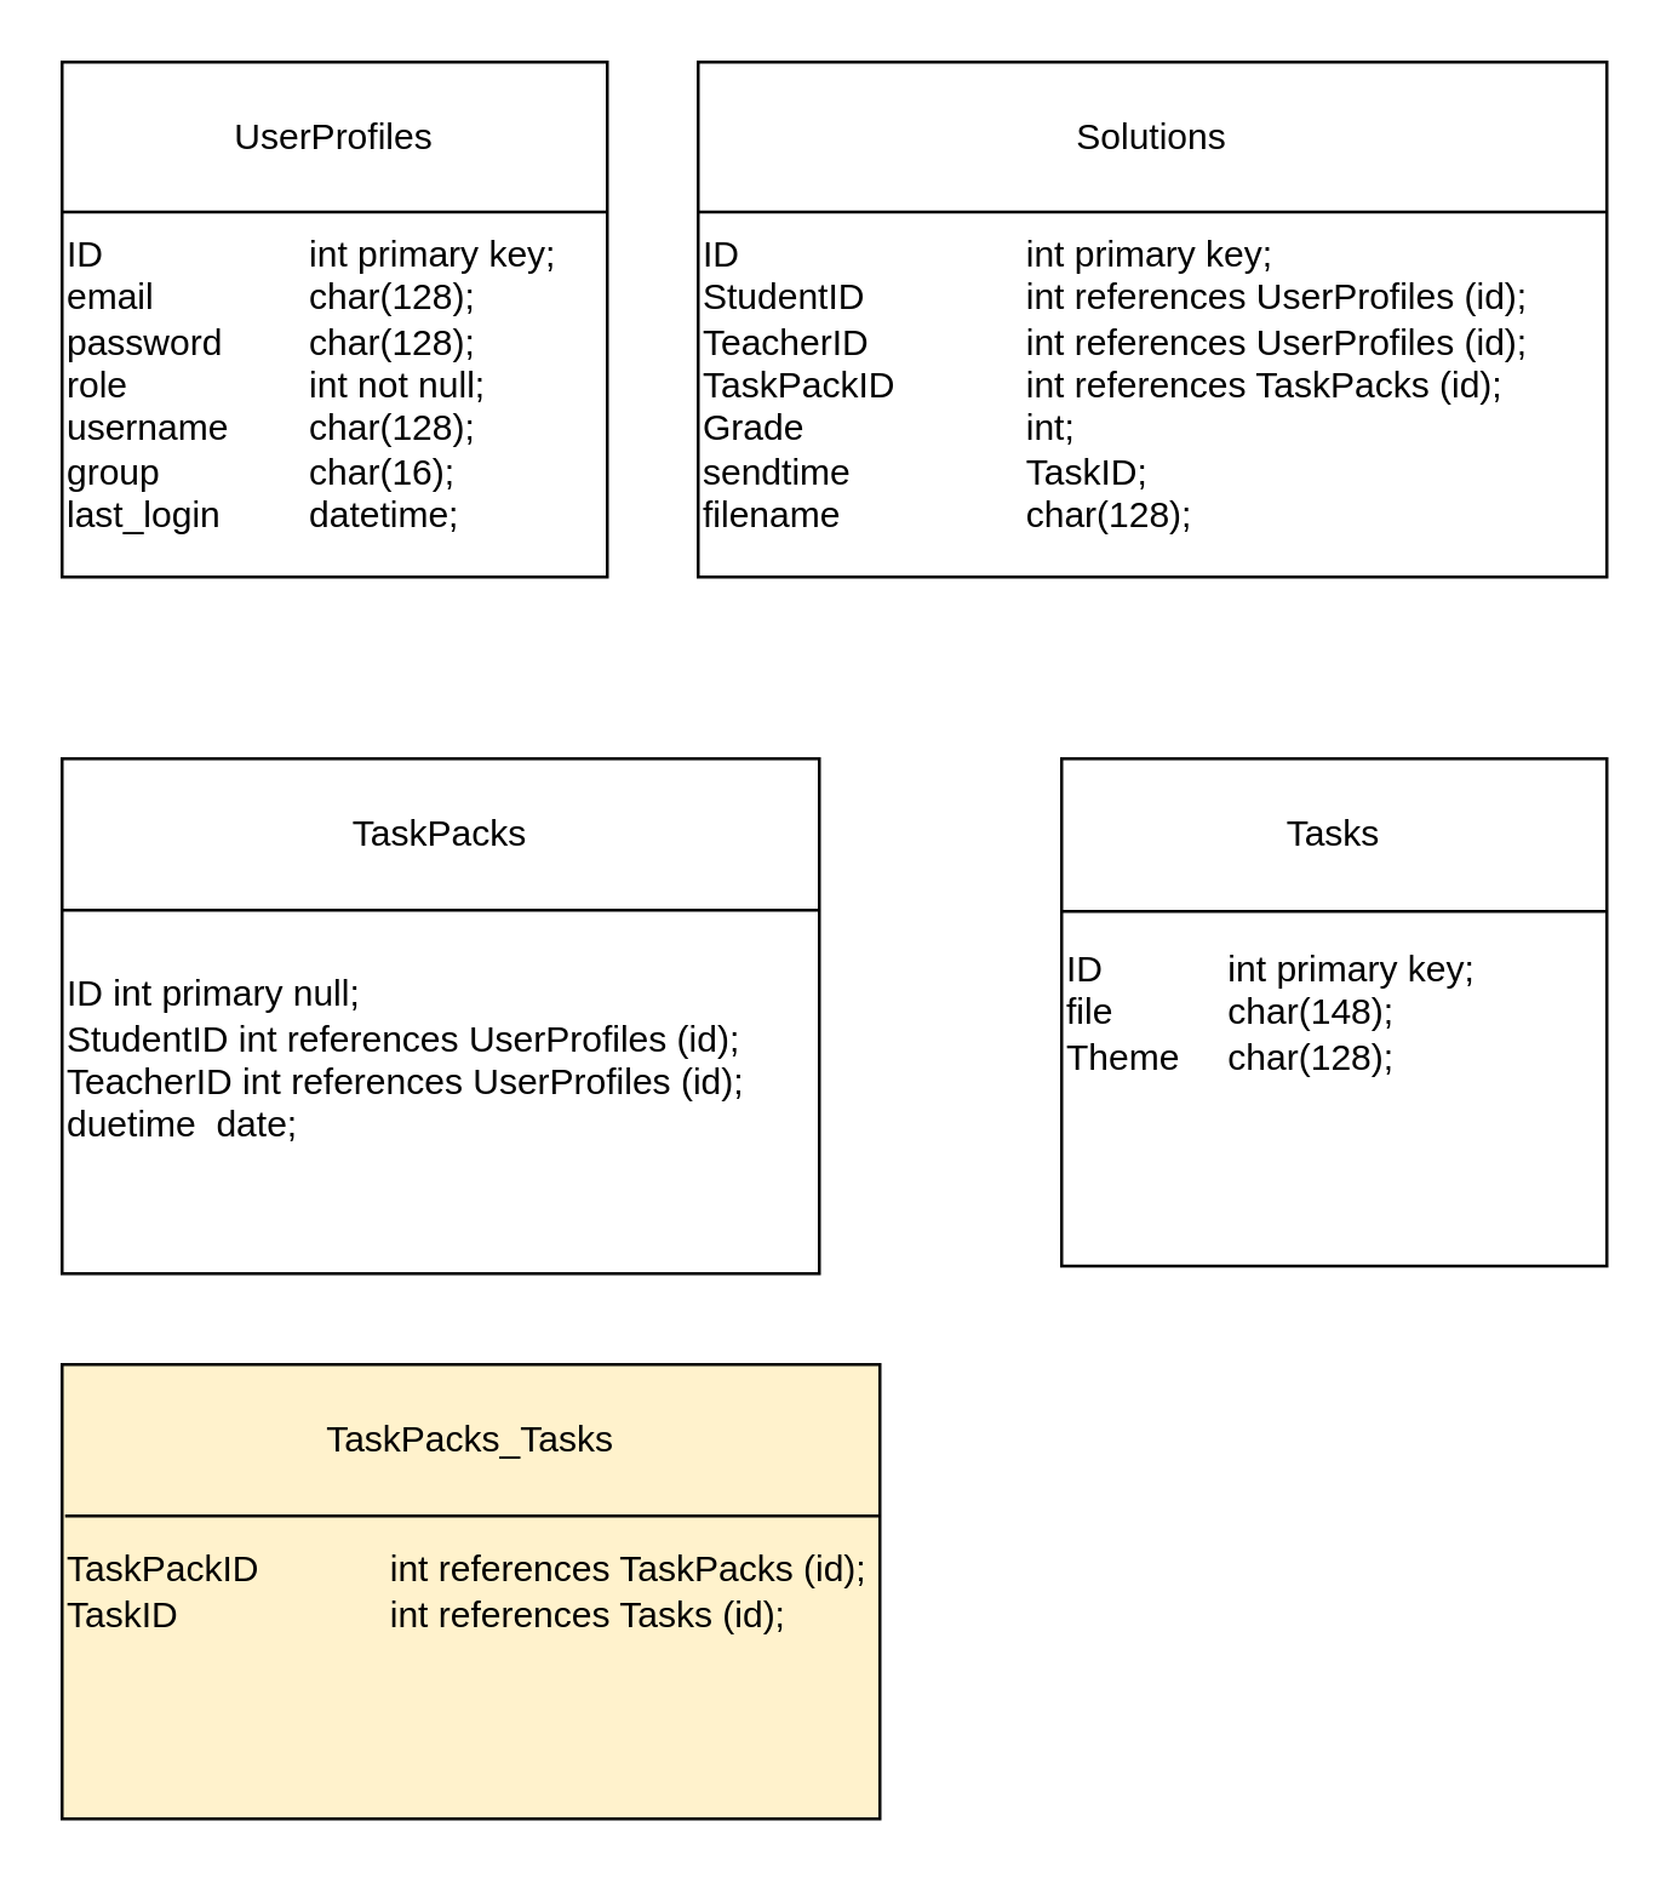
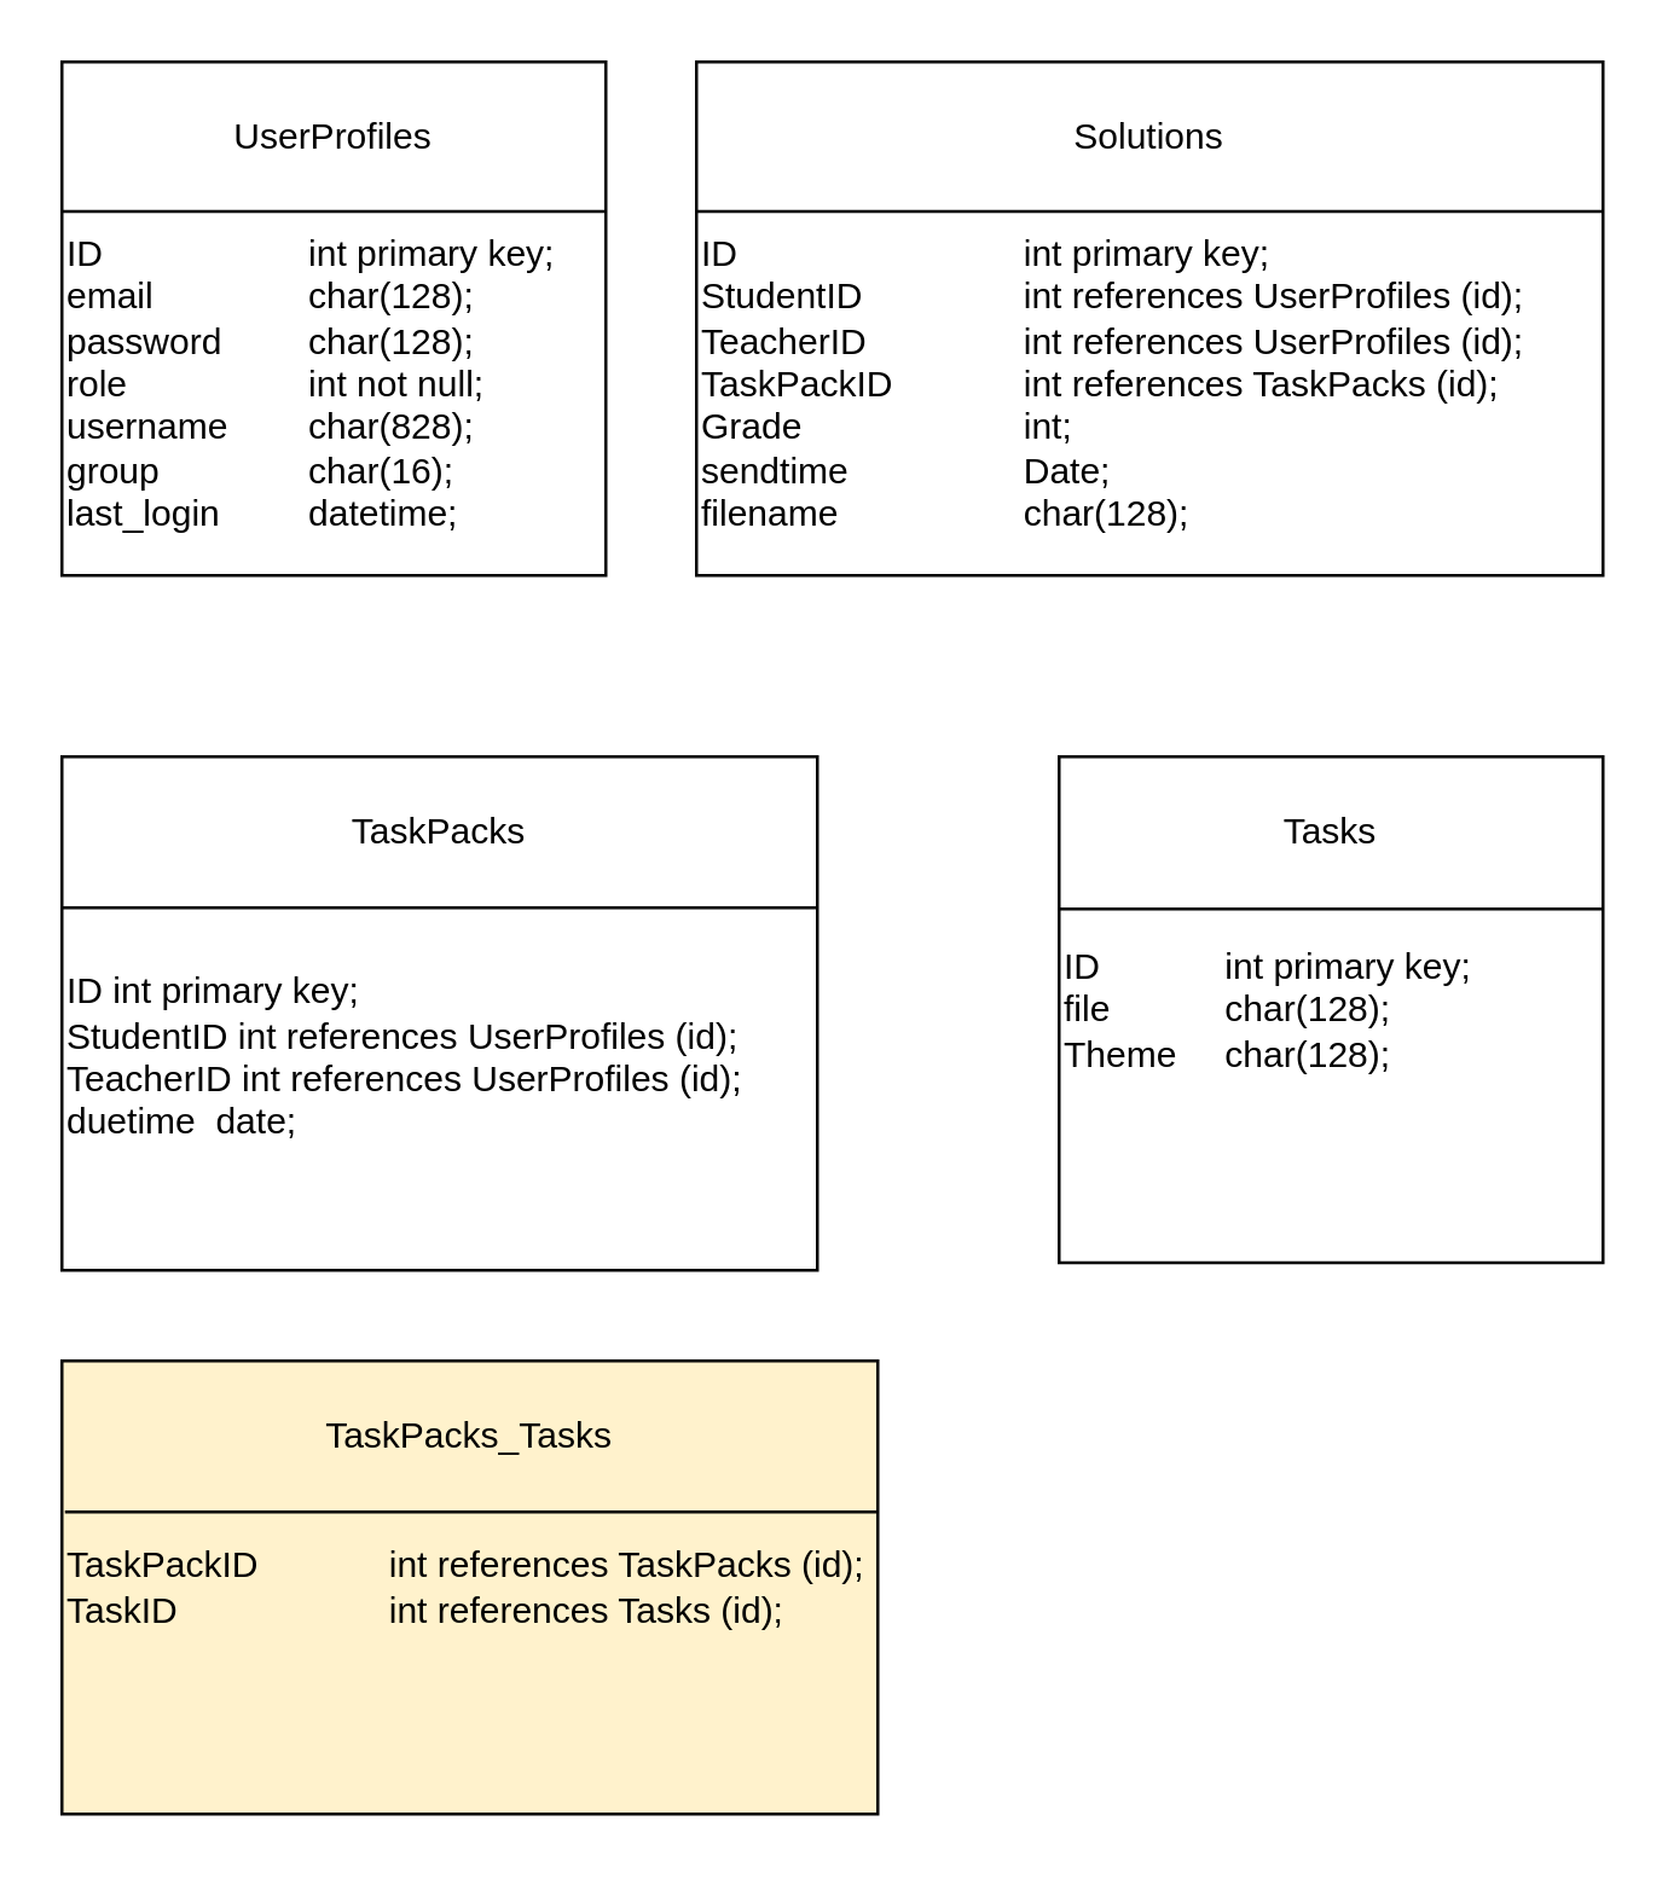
- <mxCell id="5" value="&lt;div style=&quot;&quot;&gt;&lt;span style=&quot;background-color: initial;&quot;&gt;&lt;br&gt;&lt;/span&gt;&lt;/div&gt;&lt;div style=&quot;&quot;&gt;&lt;span style=&quot;background-color: initial;&quot;&gt;&lt;br&gt;&lt;/span&gt;&lt;/div&gt;&lt;div style=&quot;&quot;&gt;&lt;span style=&quot;background-color: initial;&quot;&gt;&lt;br&gt;&lt;/span&gt;&lt;/div&gt;&lt;div style=&quot;&quot;&gt;&lt;span style=&quot;background-color: initial;&quot;&gt;&lt;br&gt;&lt;/span&gt;&lt;/div&gt;&lt;div style=&quot;&quot;&gt;&lt;span style=&quot;background-color: initial;&quot;&gt;ID&lt;span style=&quot;white-space: pre;&quot;&gt;&#09;&lt;/span&gt;&lt;span style=&quot;white-space: pre;&quot;&gt;&#09;&lt;/span&gt;&lt;span style=&quot;white-space: pre;&quot;&gt;&#09;&lt;/span&gt;int primary key;&lt;/span&gt;&lt;/div&gt;&lt;div style=&quot;&quot;&gt;&lt;span style=&quot;background-color: initial;&quot;&gt;email&lt;span style=&quot;white-space: pre;&quot;&gt;&#09;&lt;/span&gt;&lt;span style=&quot;white-space: pre;&quot;&gt;&#09;&lt;/span&gt;char(128);&lt;/span&gt;&lt;/div&gt;&lt;div style=&quot;&quot;&gt;&lt;span style=&quot;background-color: initial;&quot;&gt;password&lt;span style=&quot;white-space: pre;&quot;&gt;&#09;&lt;/span&gt;&lt;span style=&quot;white-space: pre;&quot;&gt;&#09;&lt;/span&gt;char(128);&lt;/span&gt;&lt;/div&gt;&lt;div style=&quot;&quot;&gt;&lt;span style=&quot;background-color: initial;&quot;&gt;role&lt;span style=&quot;white-space: pre;&quot;&gt;&#09;&lt;/span&gt;&lt;span style=&quot;white-space: pre;&quot;&gt;&#09;&lt;/span&gt;&lt;span style=&quot;white-space: pre;&quot;&gt;&#09;&lt;/span&gt;int not null;&lt;/span&gt;&lt;/div&gt;&lt;div style=&quot;&quot;&gt;&lt;span style=&quot;background-color: initial;&quot;&gt;username&lt;span style=&quot;white-space: pre;&quot;&gt;&#09;&lt;/span&gt;char(128);&lt;span style=&quot;white-space: pre;&quot;&gt;&#09;&lt;/span&gt;&lt;/span&gt;&lt;/div&gt;&lt;div style=&quot;&quot;&gt;&lt;span style=&quot;background-color: initial;&quot;&gt;group&lt;span style=&quot;white-space: pre;&quot;&gt;&#09;&lt;/span&gt;&lt;span style=&quot;white-space: pre;&quot;&gt;&#09;&lt;/span&gt;char(16);&lt;/span&gt;&lt;/div&gt;&lt;div style=&quot;&quot;&gt;&lt;span style=&quot;background-color: initial;&quot;&gt;last_login&lt;span style=&quot;white-space: pre;&quot;&gt;&#09;&lt;/span&gt;&lt;span style=&quot;white-space: pre;&quot;&gt;&#09;&lt;/span&gt;datetime;&lt;/span&gt;&lt;/div&gt;&lt;div style=&quot;&quot;&gt;&lt;span style=&quot;background-color: initial;&quot;&gt;&lt;br&gt;&lt;/span&gt;&lt;/div&gt;" style="rounded=0;whiteSpace=wrap;html=1;align=left;" vertex="1" parent="1"><mxGeometry x="20" y="20" width="180" height="170" as="geometry" /></mxCell>
+ <mxCell id="5" value="&lt;div style=&quot;&quot;&gt;&lt;span style=&quot;background-color: initial;&quot;&gt;&lt;br&gt;&lt;/span&gt;&lt;/div&gt;&lt;div style=&quot;&quot;&gt;&lt;span style=&quot;background-color: initial;&quot;&gt;&lt;br&gt;&lt;/span&gt;&lt;/div&gt;&lt;div style=&quot;&quot;&gt;&lt;span style=&quot;background-color: initial;&quot;&gt;&lt;br&gt;&lt;/span&gt;&lt;/div&gt;&lt;div style=&quot;&quot;&gt;&lt;span style=&quot;background-color: initial;&quot;&gt;&lt;br&gt;&lt;/span&gt;&lt;/div&gt;&lt;div style=&quot;&quot;&gt;&lt;span style=&quot;background-color: initial;&quot;&gt;ID&lt;span style=&quot;white-space: pre;&quot;&gt;&#09;&lt;/span&gt;&lt;span style=&quot;white-space: pre;&quot;&gt;&#09;&lt;/span&gt;&lt;span style=&quot;white-space: pre;&quot;&gt;&#09;&lt;/span&gt;int primary key;&lt;/span&gt;&lt;/div&gt;&lt;div style=&quot;&quot;&gt;&lt;span style=&quot;background-color: initial;&quot;&gt;email&lt;span style=&quot;white-space: pre;&quot;&gt;&#09;&lt;/span&gt;&lt;span style=&quot;white-space: pre;&quot;&gt;&#09;&lt;/span&gt;char(128);&lt;/span&gt;&lt;/div&gt;&lt;div style=&quot;&quot;&gt;&lt;span style=&quot;background-color: initial;&quot;&gt;password&lt;span style=&quot;white-space: pre;&quot;&gt;&#09;&lt;/span&gt;&lt;span style=&quot;white-space: pre;&quot;&gt;&#09;&lt;/span&gt;char(128);&lt;/span&gt;&lt;/div&gt;&lt;div style=&quot;&quot;&gt;&lt;span style=&quot;background-color: initial;&quot;&gt;role&lt;span style=&quot;white-space: pre;&quot;&gt;&#09;&lt;/span&gt;&lt;span style=&quot;white-space: pre;&quot;&gt;&#09;&lt;/span&gt;&lt;span style=&quot;white-space: pre;&quot;&gt;&#09;&lt;/span&gt;int not null;&lt;/span&gt;&lt;/div&gt;&lt;div style=&quot;&quot;&gt;&lt;span style=&quot;background-color: initial;&quot;&gt;username&lt;span style=&quot;white-space: pre;&quot;&gt;&#09;&lt;/span&gt;char(828);&lt;span style=&quot;white-space: pre;&quot;&gt;&#09;&lt;/span&gt;&lt;/span&gt;&lt;/div&gt;&lt;div style=&quot;&quot;&gt;&lt;span style=&quot;background-color: initial;&quot;&gt;group&lt;span style=&quot;white-space: pre;&quot;&gt;&#09;&lt;/span&gt;&lt;span style=&quot;white-space: pre;&quot;&gt;&#09;&lt;/span&gt;char(16);&lt;/span&gt;&lt;/div&gt;&lt;div style=&quot;&quot;&gt;&lt;span style=&quot;background-color: initial;&quot;&gt;last_login&lt;span style=&quot;white-space: pre;&quot;&gt;&#09;&lt;/span&gt;&lt;span style=&quot;white-space: pre;&quot;&gt;&#09;&lt;/span&gt;datetime;&lt;/span&gt;&lt;/div&gt;&lt;div style=&quot;&quot;&gt;&lt;span style=&quot;background-color: initial;&quot;&gt;&lt;br&gt;&lt;/span&gt;&lt;/div&gt;" style="rounded=0;whiteSpace=wrap;html=1;align=left;" vertex="1" parent="1"><mxGeometry x="20" y="20" width="180" height="170" as="geometry" /></mxCell>
- <mxCell id="11" value="&lt;div style=&quot;&quot;&gt;&lt;span style=&quot;background-color: initial;&quot;&gt;&lt;br&gt;&lt;/span&gt;&lt;/div&gt;&lt;div style=&quot;&quot;&gt;&lt;span style=&quot;background-color: initial;&quot;&gt;&lt;br&gt;&lt;/span&gt;&lt;/div&gt;&lt;div style=&quot;&quot;&gt;&lt;span style=&quot;background-color: initial;&quot;&gt;&lt;br&gt;&lt;/span&gt;&lt;/div&gt;&lt;div style=&quot;&quot;&gt;&lt;span style=&quot;background-color: initial;&quot;&gt;ID&lt;span style=&quot;white-space: pre;&quot;&gt;&#09;&lt;/span&gt;&lt;span style=&quot;white-space: pre;&quot;&gt;&#09;&lt;/span&gt;&lt;span style=&quot;white-space: pre;&quot;&gt;&#09;&lt;/span&gt;&lt;span style=&quot;white-space: pre;&quot;&gt;&#09;&lt;/span&gt;int primary key;&lt;/span&gt;&lt;br&gt;&lt;/div&gt;&lt;div style=&quot;&quot;&gt;StudentID&lt;span style=&quot;white-space: pre;&quot;&gt;&#09;&lt;/span&gt;&lt;span style=&quot;white-space: pre;&quot;&gt;&#09;&lt;/span&gt;int references UserProfiles (id);&lt;/div&gt;&lt;div style=&quot;&quot;&gt;TeacherID&lt;span style=&quot;white-space: pre;&quot;&gt;&#09;&lt;/span&gt;&lt;span style=&quot;white-space: pre;&quot;&gt;&#09;&lt;/span&gt;int references UserProfiles (id);&lt;/div&gt;&lt;div style=&quot;&quot;&gt;TaskPackID&lt;span style=&quot;white-space: pre;&quot;&gt;&#09;&lt;/span&gt;&lt;span style=&quot;white-space: pre;&quot;&gt;&#09;&lt;/span&gt;int references TaskPacks (id);&lt;/div&gt;&lt;div style=&quot;&quot;&gt;Grade&lt;span style=&quot;white-space: pre;&quot;&gt;&#09;&lt;/span&gt;&lt;span style=&quot;white-space: pre;&quot;&gt;&#09;&lt;/span&gt;&lt;span style=&quot;white-space: pre;&quot;&gt;&#09;&lt;/span&gt;int;&lt;/div&gt;&lt;div style=&quot;&quot;&gt;sendtime&lt;span style=&quot;white-space: pre;&quot;&gt;&#09;&lt;/span&gt;&lt;span style=&quot;white-space: pre;&quot;&gt;&#09;&lt;/span&gt;&lt;span style=&quot;white-space: pre;&quot;&gt;&#09;&lt;/span&gt;TaskID;&lt;/div&gt;&lt;div style=&quot;&quot;&gt;filename&lt;span style=&quot;white-space: pre;&quot;&gt;&#09;&lt;/span&gt;&lt;span style=&quot;white-space: pre;&quot;&gt;&#09;&lt;/span&gt;&lt;span style=&quot;white-space: pre;&quot;&gt;&#09;&lt;/span&gt;char(128);&lt;/div&gt;" style="rounded=0;whiteSpace=wrap;html=1;align=left;" vertex="1" parent="1"><mxGeometry x="230" y="20" width="300" height="170" as="geometry" /></mxCell>
+ <mxCell id="11" value="&lt;div style=&quot;&quot;&gt;&lt;span style=&quot;background-color: initial;&quot;&gt;&lt;br&gt;&lt;/span&gt;&lt;/div&gt;&lt;div style=&quot;&quot;&gt;&lt;span style=&quot;background-color: initial;&quot;&gt;&lt;br&gt;&lt;/span&gt;&lt;/div&gt;&lt;div style=&quot;&quot;&gt;&lt;span style=&quot;background-color: initial;&quot;&gt;&lt;br&gt;&lt;/span&gt;&lt;/div&gt;&lt;div style=&quot;&quot;&gt;&lt;span style=&quot;background-color: initial;&quot;&gt;ID&lt;span style=&quot;white-space: pre;&quot;&gt;&#09;&lt;/span&gt;&lt;span style=&quot;white-space: pre;&quot;&gt;&#09;&lt;/span&gt;&lt;span style=&quot;white-space: pre;&quot;&gt;&#09;&lt;/span&gt;&lt;span style=&quot;white-space: pre;&quot;&gt;&#09;&lt;/span&gt;int primary key;&lt;/span&gt;&lt;br&gt;&lt;/div&gt;&lt;div style=&quot;&quot;&gt;StudentID&lt;span style=&quot;white-space: pre;&quot;&gt;&#09;&lt;/span&gt;&lt;span style=&quot;white-space: pre;&quot;&gt;&#09;&lt;/span&gt;int references UserProfiles (id);&lt;/div&gt;&lt;div style=&quot;&quot;&gt;TeacherID&lt;span style=&quot;white-space: pre;&quot;&gt;&#09;&lt;/span&gt;&lt;span style=&quot;white-space: pre;&quot;&gt;&#09;&lt;/span&gt;int references UserProfiles (id);&lt;/div&gt;&lt;div style=&quot;&quot;&gt;TaskPackID&lt;span style=&quot;white-space: pre;&quot;&gt;&#09;&lt;/span&gt;&lt;span style=&quot;white-space: pre;&quot;&gt;&#09;&lt;/span&gt;int references TaskPacks (id);&lt;/div&gt;&lt;div style=&quot;&quot;&gt;Grade&lt;span style=&quot;white-space: pre;&quot;&gt;&#09;&lt;/span&gt;&lt;span style=&quot;white-space: pre;&quot;&gt;&#09;&lt;/span&gt;&lt;span style=&quot;white-space: pre;&quot;&gt;&#09;&lt;/span&gt;int;&lt;/div&gt;&lt;div style=&quot;&quot;&gt;sendtime&lt;span style=&quot;white-space: pre;&quot;&gt;&#09;&lt;/span&gt;&lt;span style=&quot;white-space: pre;&quot;&gt;&#09;&lt;/span&gt;&lt;span style=&quot;white-space: pre;&quot;&gt;&#09;&lt;/span&gt;Date;&lt;/div&gt;&lt;div style=&quot;&quot;&gt;filename&lt;span style=&quot;white-space: pre;&quot;&gt;&#09;&lt;/span&gt;&lt;span style=&quot;white-space: pre;&quot;&gt;&#09;&lt;/span&gt;&lt;span style=&quot;white-space: pre;&quot;&gt;&#09;&lt;/span&gt;char(128);&lt;/div&gt;" style="rounded=0;whiteSpace=wrap;html=1;align=left;" vertex="1" parent="1"><mxGeometry x="230" y="20" width="300" height="170" as="geometry" /></mxCell>
- <mxCell id="2" value="&lt;div style=&quot;&quot;&gt;&lt;span style=&quot;background-color: initial;&quot;&gt;ID&lt;span style=&quot;white-space: pre;&quot;&gt;&#09;&lt;/span&gt;&lt;span style=&quot;white-space: pre;&quot;&gt;&#09;&lt;/span&gt;int primary key;&lt;/span&gt;&lt;/div&gt;&lt;div style=&quot;&quot;&gt;&lt;span style=&quot;background-color: initial;&quot;&gt;file&lt;span style=&quot;white-space: pre;&quot;&gt;&#09;&lt;/span&gt;&lt;span style=&quot;white-space: pre;&quot;&gt;&#09;&lt;/span&gt;char(148);&lt;/span&gt;&lt;/div&gt;&lt;div style=&quot;&quot;&gt;Theme&lt;span style=&quot;white-space: pre;&quot;&gt;&#09;&lt;/span&gt;char(128);&lt;/div&gt;" style="rounded=0;whiteSpace=wrap;html=1;align=left;" vertex="1" parent="1"><mxGeometry x="350" y="250" width="180" height="167.5" as="geometry" /></mxCell>
+ <mxCell id="2" value="&lt;div style=&quot;&quot;&gt;&lt;span style=&quot;background-color: initial;&quot;&gt;ID&lt;span style=&quot;white-space: pre;&quot;&gt;&#09;&lt;/span&gt;&lt;span style=&quot;white-space: pre;&quot;&gt;&#09;&lt;/span&gt;int primary key;&lt;/span&gt;&lt;/div&gt;&lt;div style=&quot;&quot;&gt;&lt;span style=&quot;background-color: initial;&quot;&gt;file&lt;span style=&quot;white-space: pre;&quot;&gt;&#09;&lt;/span&gt;&lt;span style=&quot;white-space: pre;&quot;&gt;&#09;&lt;/span&gt;char(128);&lt;/span&gt;&lt;/div&gt;&lt;div style=&quot;&quot;&gt;Theme&lt;span style=&quot;white-space: pre;&quot;&gt;&#09;&lt;/span&gt;char(128);&lt;/div&gt;" style="rounded=0;whiteSpace=wrap;html=1;align=left;" vertex="1" parent="1"><mxGeometry x="350" y="250" width="180" height="167.5" as="geometry" /></mxCell>
- <mxCell id="8" value="&lt;div style=&quot;&quot;&gt;&lt;div&gt;&lt;span style=&quot;background-color: initial;&quot;&gt;&lt;br&gt;&lt;/span&gt;&lt;/div&gt;&lt;div&gt;&lt;span style=&quot;background-color: initial;&quot;&gt;&lt;br&gt;&lt;/span&gt;&lt;/div&gt;&lt;div&gt;&lt;span style=&quot;background-color: initial;&quot;&gt;ID&lt;span style=&quot;&quot;&gt;&#09;&lt;/span&gt;&lt;span style=&quot;&quot;&gt;&#09;&lt;/span&gt;&lt;span style=&quot;&quot;&gt;&#09;&lt;/span&gt;&lt;span style=&quot;&quot;&gt;&#09;&lt;/span&gt;int primary null;&lt;/span&gt;&lt;/div&gt;&lt;div&gt;StudentID&lt;span style=&quot;&quot;&gt;&#09;&lt;/span&gt;&lt;span style=&quot;&quot;&gt;&#09;&lt;/span&gt;int references UserProfiles (id);&lt;/div&gt;&lt;div&gt;TeacherID&lt;span style=&quot;&quot;&gt;&#09;&lt;/span&gt;&lt;span style=&quot;&quot;&gt;&#09;&lt;/span&gt;int references UserProfiles (id);&lt;/div&gt;&lt;div&gt;&lt;span style=&quot;&quot;&gt;duetime&amp;nbsp;&lt;/span&gt;&lt;span style=&quot;&quot;&gt;&#09;&lt;/span&gt;date;&lt;/div&gt;&lt;/div&gt;" style="rounded=0;whiteSpace=wrap;html=1;align=left;" vertex="1" parent="1"><mxGeometry x="20" y="250" width="250" height="170" as="geometry" /></mxCell>
+ <mxCell id="8" value="&lt;div style=&quot;&quot;&gt;&lt;div&gt;&lt;span style=&quot;background-color: initial;&quot;&gt;&lt;br&gt;&lt;/span&gt;&lt;/div&gt;&lt;div&gt;&lt;span style=&quot;background-color: initial;&quot;&gt;&lt;br&gt;&lt;/span&gt;&lt;/div&gt;&lt;div&gt;&lt;span style=&quot;background-color: initial;&quot;&gt;ID&lt;span style=&quot;&quot;&gt;&#09;&lt;/span&gt;&lt;span style=&quot;&quot;&gt;&#09;&lt;/span&gt;&lt;span style=&quot;&quot;&gt;&#09;&lt;/span&gt;&lt;span style=&quot;&quot;&gt;&#09;&lt;/span&gt;int primary key;&lt;/span&gt;&lt;/div&gt;&lt;div&gt;StudentID&lt;span style=&quot;&quot;&gt;&#09;&lt;/span&gt;&lt;span style=&quot;&quot;&gt;&#09;&lt;/span&gt;int references UserProfiles (id);&lt;/div&gt;&lt;div&gt;TeacherID&lt;span style=&quot;&quot;&gt;&#09;&lt;/span&gt;&lt;span style=&quot;&quot;&gt;&#09;&lt;/span&gt;int references UserProfiles (id);&lt;/div&gt;&lt;div&gt;&lt;span style=&quot;&quot;&gt;duetime&amp;nbsp;&lt;/span&gt;&lt;span style=&quot;&quot;&gt;&#09;&lt;/span&gt;date;&lt;/div&gt;&lt;/div&gt;" style="rounded=0;whiteSpace=wrap;html=1;align=left;" vertex="1" parent="1"><mxGeometry x="20" y="250" width="250" height="170" as="geometry" /></mxCell>
